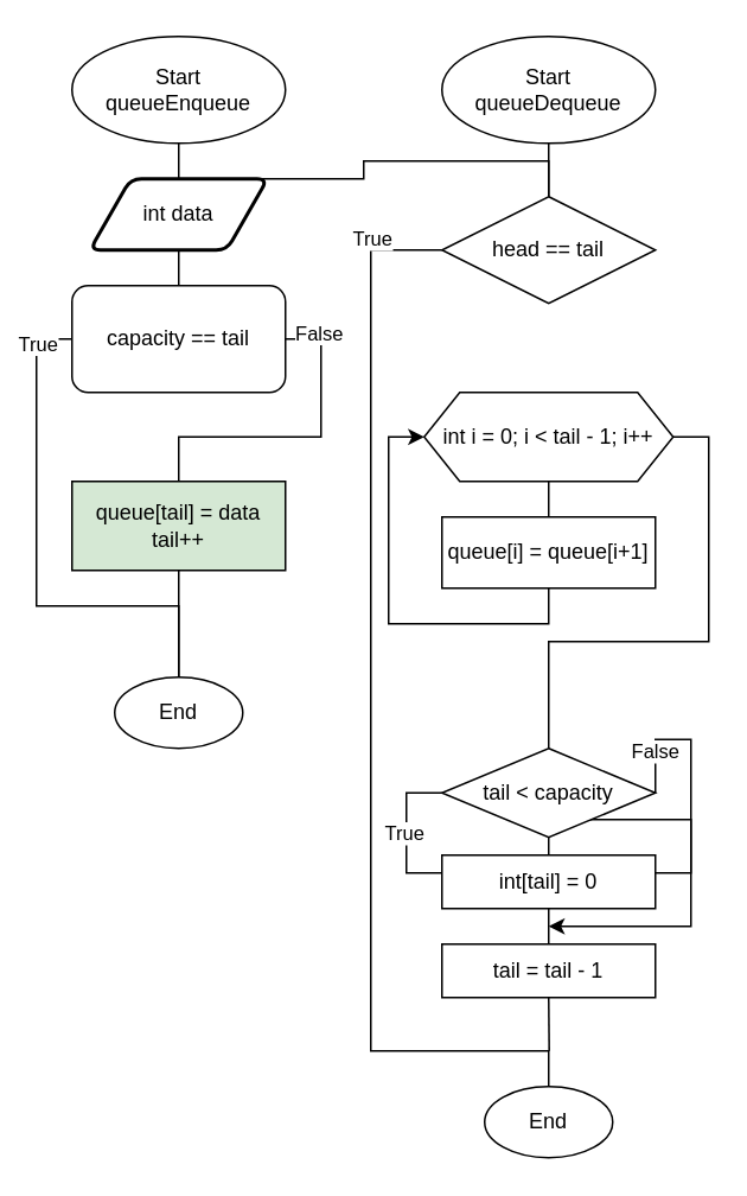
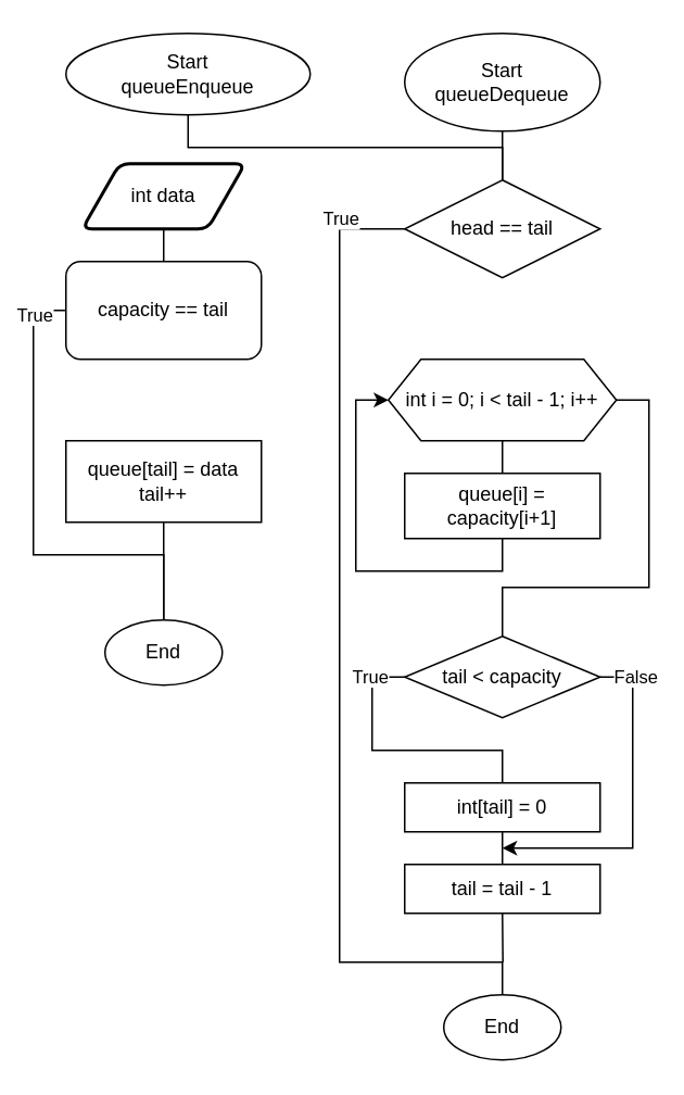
- <mxCell id="3" value="Start&lt;br&gt;queueEnqueue" style="ellipse;whiteSpace=wrap;html=1;" parent="1" vertex="1"><mxGeometry x="40" y="20" width="120" height="60" as="geometry" /></mxCell>
+ <mxCell id="3" value="Start&lt;br&gt;queueEnqueue" style="ellipse;whiteSpace=wrap;html=1;" parent="1" vertex="1"><mxGeometry x="40" y="20" width="150" height="50" as="geometry" /></mxCell>
- <mxCell id="6" style="edgeStyle=orthogonalEdgeStyle;rounded=0;orthogonalLoop=1;jettySize=auto;html=1;exitX=1;exitY=0.5;exitDx=0;exitDy=0;endArrow=none;endFill=0;" edge="1" parent="1" source="10" target="12"><mxGeometry relative="1" as="geometry"><mxPoint x="98" y="280" as="targetPoint" /></mxGeometry></mxCell>
- <mxCell id="7" value="False" style="edgeLabel;html=1;align=center;verticalAlign=middle;resizable=0;points=[];" vertex="1" connectable="0" parent="6"><mxGeometry x="-0.792" y="2" relative="1" as="geometry"><mxPoint x="-1" y="-2" as="offset" /></mxGeometry></mxCell>
- <mxCell id="12" value="queue[tail] = data&lt;br&gt;tail++" style="rounded=0;whiteSpace=wrap;html=1;fillColor=#d5e8d4;" vertex="1" parent="1"><mxGeometry x="40" y="270" width="120" height="50" as="geometry" /></mxCell>
+ <mxCell id="12" value="queue[tail] = data&lt;br&gt;tail++" style="rounded=0;whiteSpace=wrap;html=1;" vertex="1" parent="1"><mxGeometry x="40" y="270" width="120" height="50" as="geometry" /></mxCell>
- <mxCell id="24" value="queue[i] = queue[i+1]" style="rounded=0;whiteSpace=wrap;html=1;" vertex="1" parent="1"><mxGeometry x="248" y="290" width="120" height="40" as="geometry" /></mxCell>
+ <mxCell id="24" value="queue[i] = capacity[i+1]" style="rounded=0;whiteSpace=wrap;html=1;" vertex="1" parent="1"><mxGeometry x="248" y="290" width="120" height="40" as="geometry" /></mxCell>
- <mxCell id="29" value="tail &amp;lt; capacity" style="rhombus;whiteSpace=wrap;html=1;" vertex="1" parent="1"><mxGeometry x="248" y="420" width="120" height="50" as="geometry" /></mxCell>
+ <mxCell id="29" value="tail &amp;lt; capacity" style="rhombus;whiteSpace=wrap;html=1;" vertex="1" parent="1"><mxGeometry x="248" y="390" width="120" height="50" as="geometry" /></mxCell>
